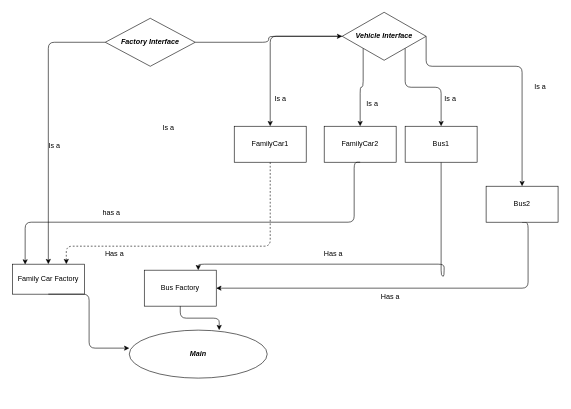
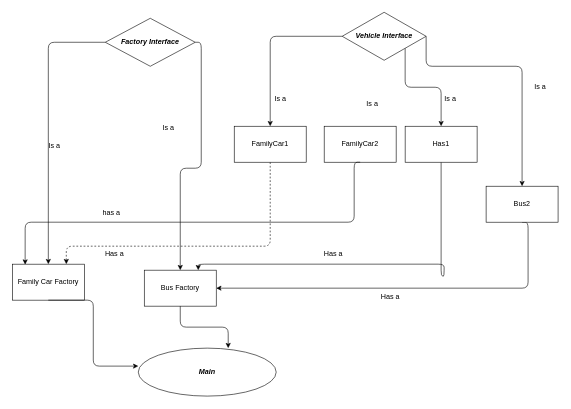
- <mxCell id="14" style="edgeStyle=orthogonalEdgeStyle;html=1;exitX=1;exitY=0.5;exitDx=0;exitDy=0;" edge="1" parent="1" source="15" target="6"><mxGeometry relative="1" as="geometry"><mxPoint x="320" y="440" as="targetPoint" /></mxGeometry></mxCell>
+ <mxCell id="14" style="edgeStyle=orthogonalEdgeStyle;html=1;exitX=1;exitY=0.5;exitDx=0;exitDy=0;entryX=0.5;entryY=0;entryDx=0;entryDy=0;" edge="1" parent="1" source="15" target="17"><mxGeometry relative="1" as="geometry"><mxPoint x="320" y="440" as="targetPoint" /></mxGeometry></mxCell>
- <mxCell id="3" style="edgeStyle=elbowEdgeStyle;elbow=vertical;html=1;exitX=0;exitY=1;exitDx=0;exitDy=0;entryX=0.5;entryY=0;entryDx=0;entryDy=0;" edge="1" parent="1" source="6" target="18"><mxGeometry relative="1" as="geometry" /></mxCell>
- <mxCell id="20" value="Bus1" style="whiteSpace=wrap;html=1;" vertex="1" parent="1"><mxGeometry x="675" y="210" width="120" height="60" as="geometry" /></mxCell>
+ <mxCell id="20" value="Has1" style="whiteSpace=wrap;html=1;" vertex="1" parent="1"><mxGeometry x="675" y="210" width="120" height="60" as="geometry" /></mxCell>
- <mxCell id="16" value="Family Car Factory" style="whiteSpace=wrap;html=1;" vertex="1" parent="1"><mxGeometry x="20" y="440" width="120" height="50" as="geometry" /></mxCell>
+ <mxCell id="16" value="Family Car Factory" style="whiteSpace=wrap;html=1;" vertex="1" parent="1"><mxGeometry x="20" y="440" width="120" height="60" as="geometry" /></mxCell>
- <mxCell id="27" value="&lt;b&gt;&lt;i&gt;Main&lt;/i&gt;&lt;/b&gt;" style="ellipse;whiteSpace=wrap;html=1;" vertex="1" parent="1"><mxGeometry x="215" y="550" width="230" height="80" as="geometry" /></mxCell>
+ <mxCell id="27" value="&lt;b&gt;&lt;i&gt;Main&lt;/i&gt;&lt;/b&gt;" style="ellipse;whiteSpace=wrap;html=1;" vertex="1" parent="1"><mxGeometry x="230" y="580" width="230" height="80" as="geometry" /></mxCell>
